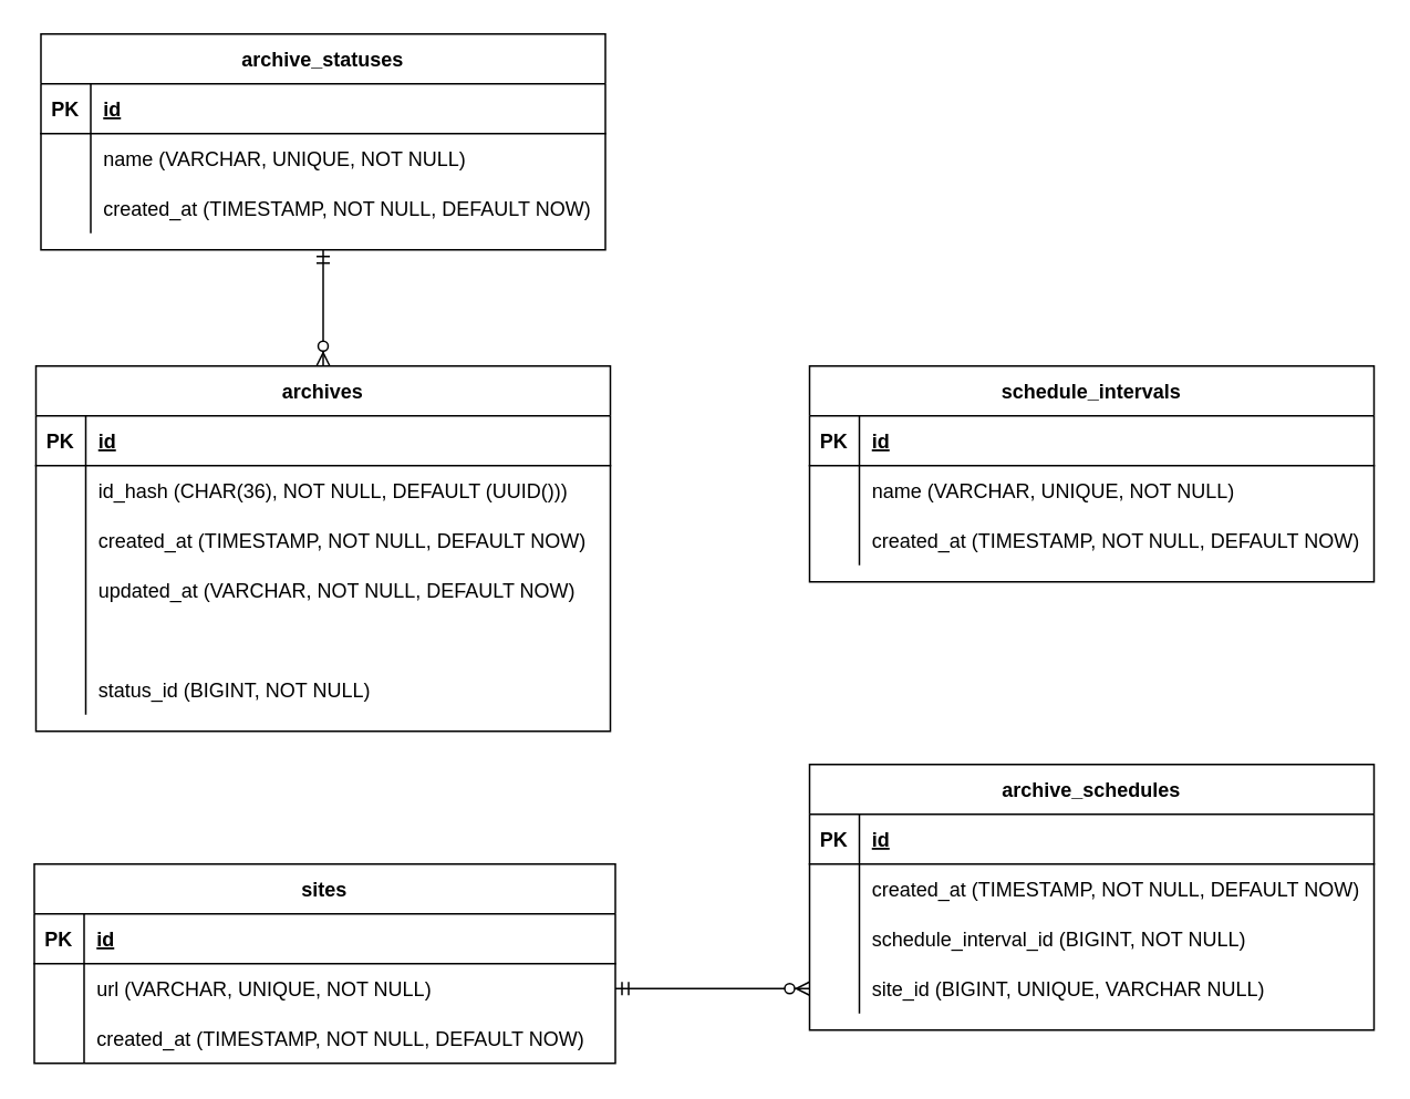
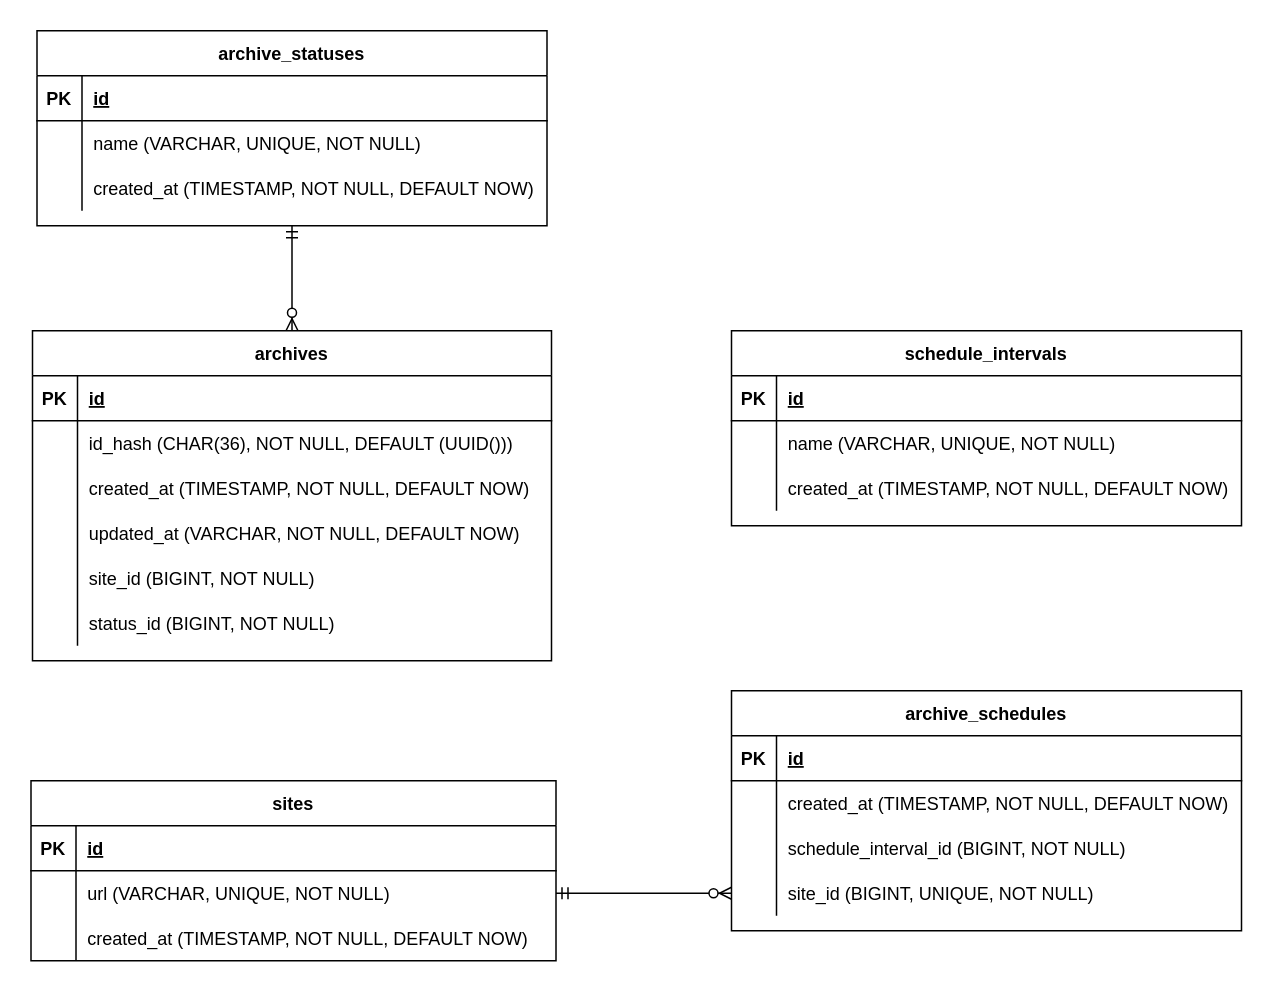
+ <mxCell id="50" value="site_id (BIGINT, NOT NULL)" style="shape=partialRectangle;connectable=0;fillColor=none;top=0;left=0;bottom=0;right=0;align=left;spacingLeft=6;overflow=hidden;" vertex="1" parent="48"><mxGeometry x="30" width="316" height="30" as="geometry" /></mxCell>
- <mxCell id="14" value="site_id (BIGINT, UNIQUE, VARCHAR NULL)" style="shape=partialRectangle;connectable=0;fillColor=none;top=0;left=0;bottom=0;right=0;align=left;spacingLeft=6;overflow=hidden;" vertex="1" parent="12"><mxGeometry x="30" width="310" height="30" as="geometry" /></mxCell>
+ <mxCell id="14" value="site_id (BIGINT, UNIQUE, NOT NULL)" style="shape=partialRectangle;connectable=0;fillColor=none;top=0;left=0;bottom=0;right=0;align=left;spacingLeft=6;overflow=hidden;" vertex="1" parent="12"><mxGeometry x="30" width="310" height="30" as="geometry" /></mxCell>
